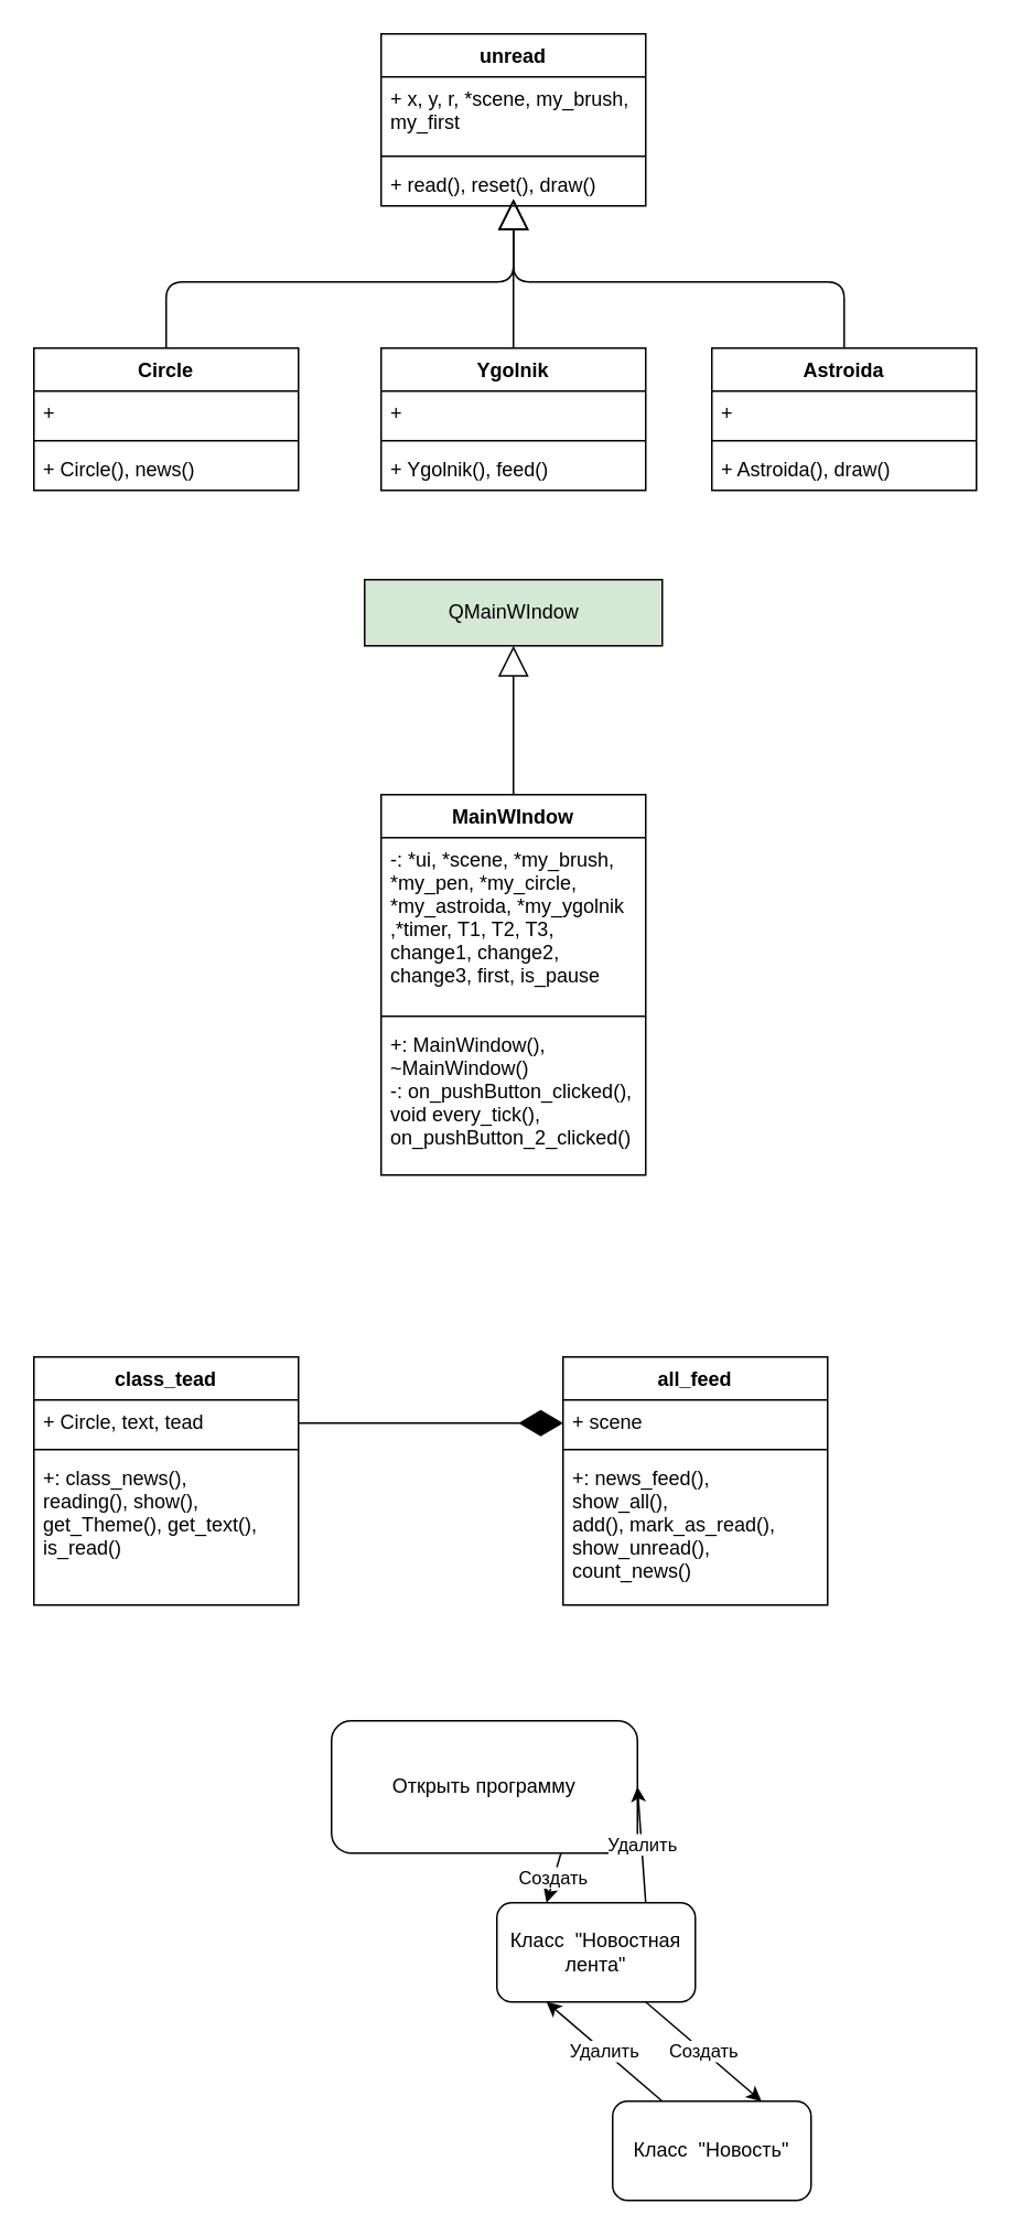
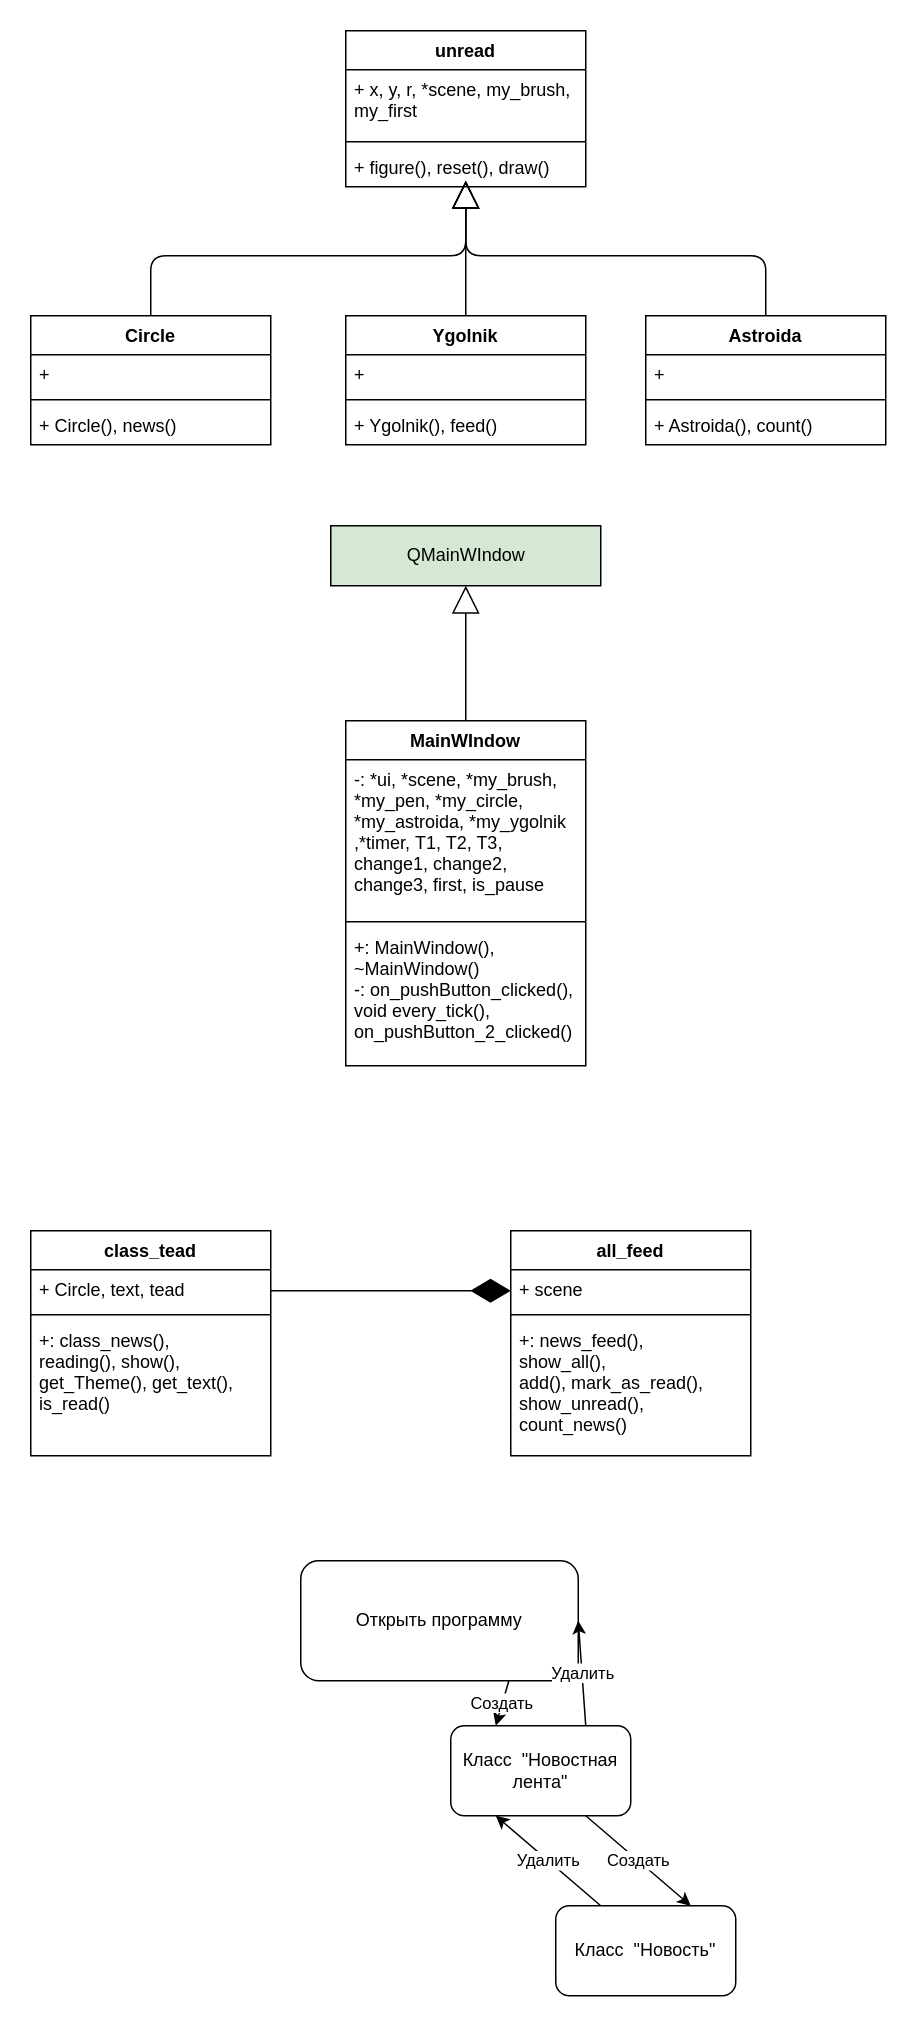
- <mxCell id="5" value="+ read(), reset(), draw()" style="text;strokeColor=none;fillColor=none;align=left;verticalAlign=top;spacingLeft=4;spacingRight=4;overflow=hidden;rotatable=0;points=[[0,0.5],[1,0.5]];portConstraint=eastwest;" vertex="1" parent="2"><mxGeometry y="78" width="160" height="26" as="geometry" /></mxCell>
+ <mxCell id="5" value="+ figure(), reset(), draw()" style="text;strokeColor=none;fillColor=none;align=left;verticalAlign=top;spacingLeft=4;spacingRight=4;overflow=hidden;rotatable=0;points=[[0,0.5],[1,0.5]];portConstraint=eastwest;" vertex="1" parent="2"><mxGeometry y="78" width="160" height="26" as="geometry" /></mxCell>
- <mxCell id="17" value="+ Astroida(), draw()" style="text;strokeColor=none;fillColor=none;align=left;verticalAlign=top;spacingLeft=4;spacingRight=4;overflow=hidden;rotatable=0;points=[[0,0.5],[1,0.5]];portConstraint=eastwest;" vertex="1" parent="14"><mxGeometry y="60" width="160" height="26" as="geometry" /></mxCell>
+ <mxCell id="17" value="+ Astroida(), count()" style="text;strokeColor=none;fillColor=none;align=left;verticalAlign=top;spacingLeft=4;spacingRight=4;overflow=hidden;rotatable=0;points=[[0,0.5],[1,0.5]];portConstraint=eastwest;" vertex="1" parent="14"><mxGeometry y="60" width="160" height="26" as="geometry" /></mxCell>
